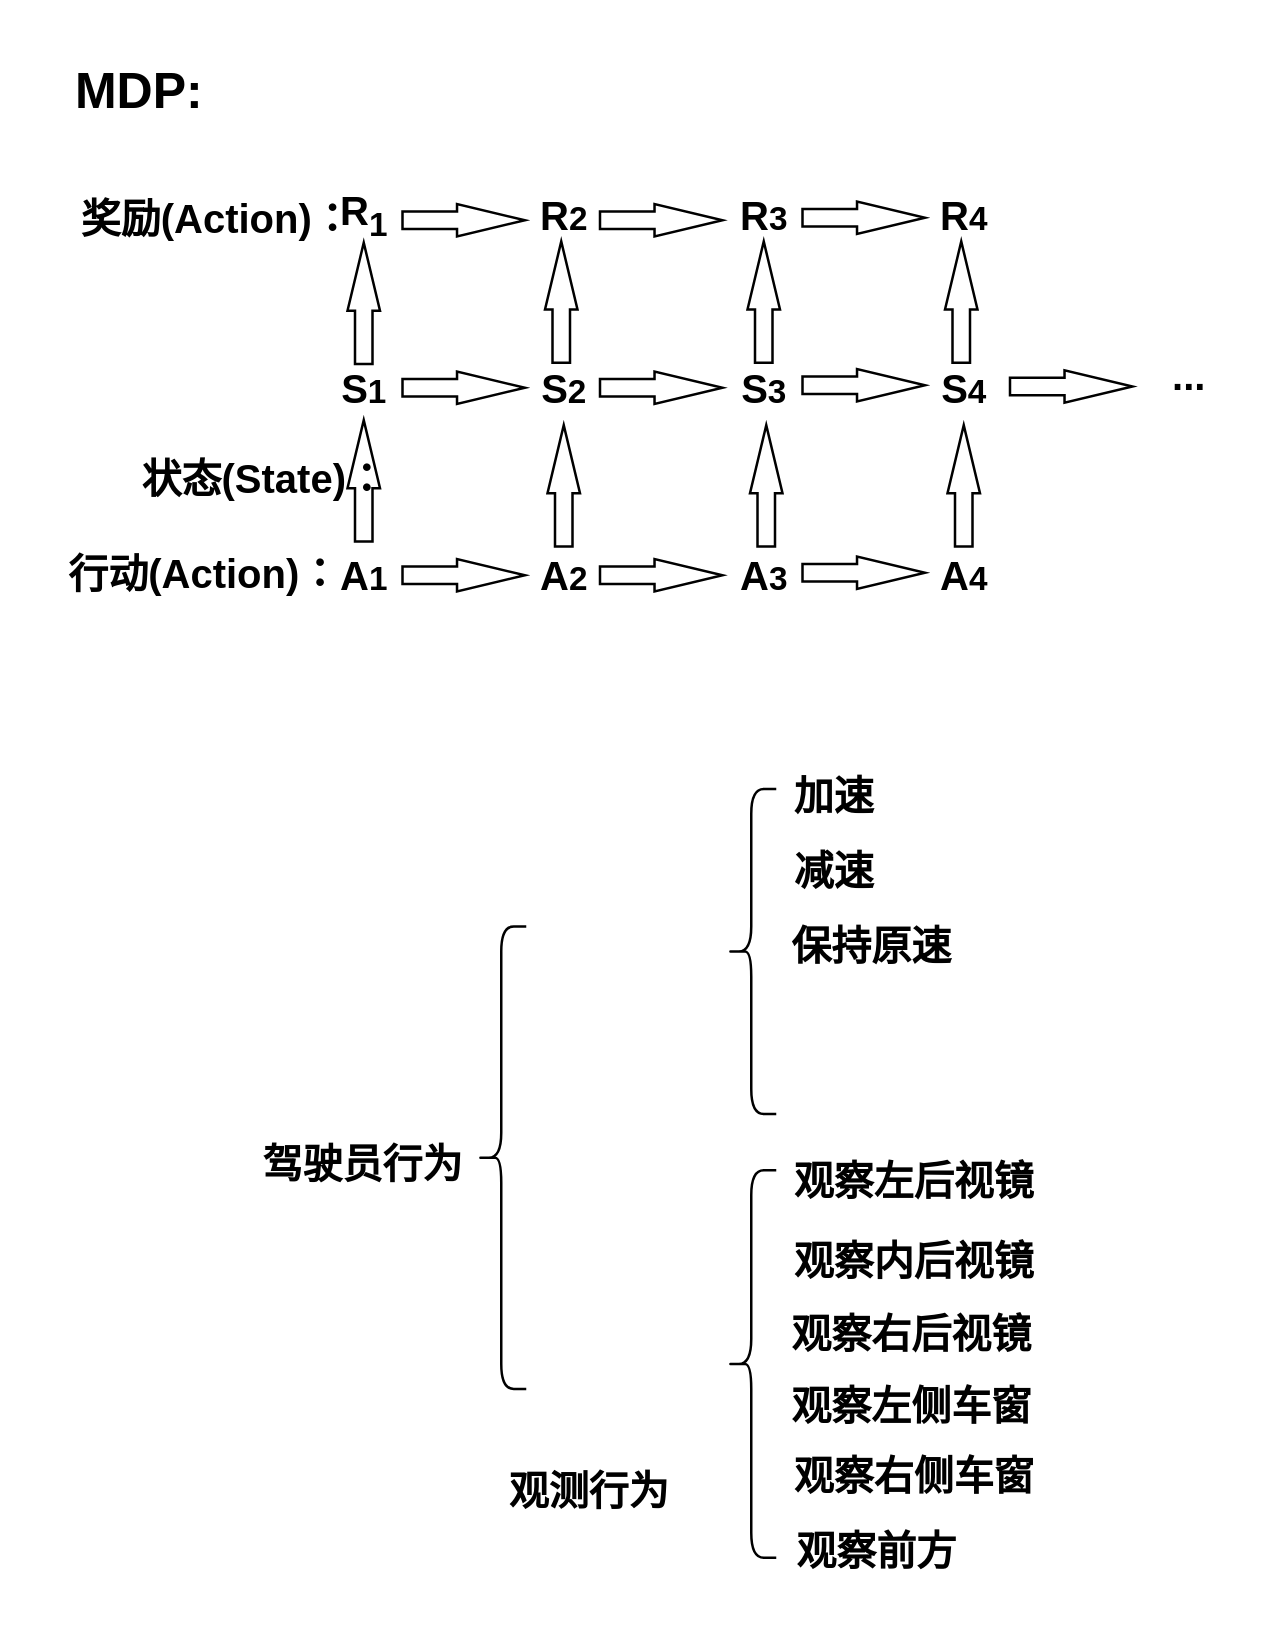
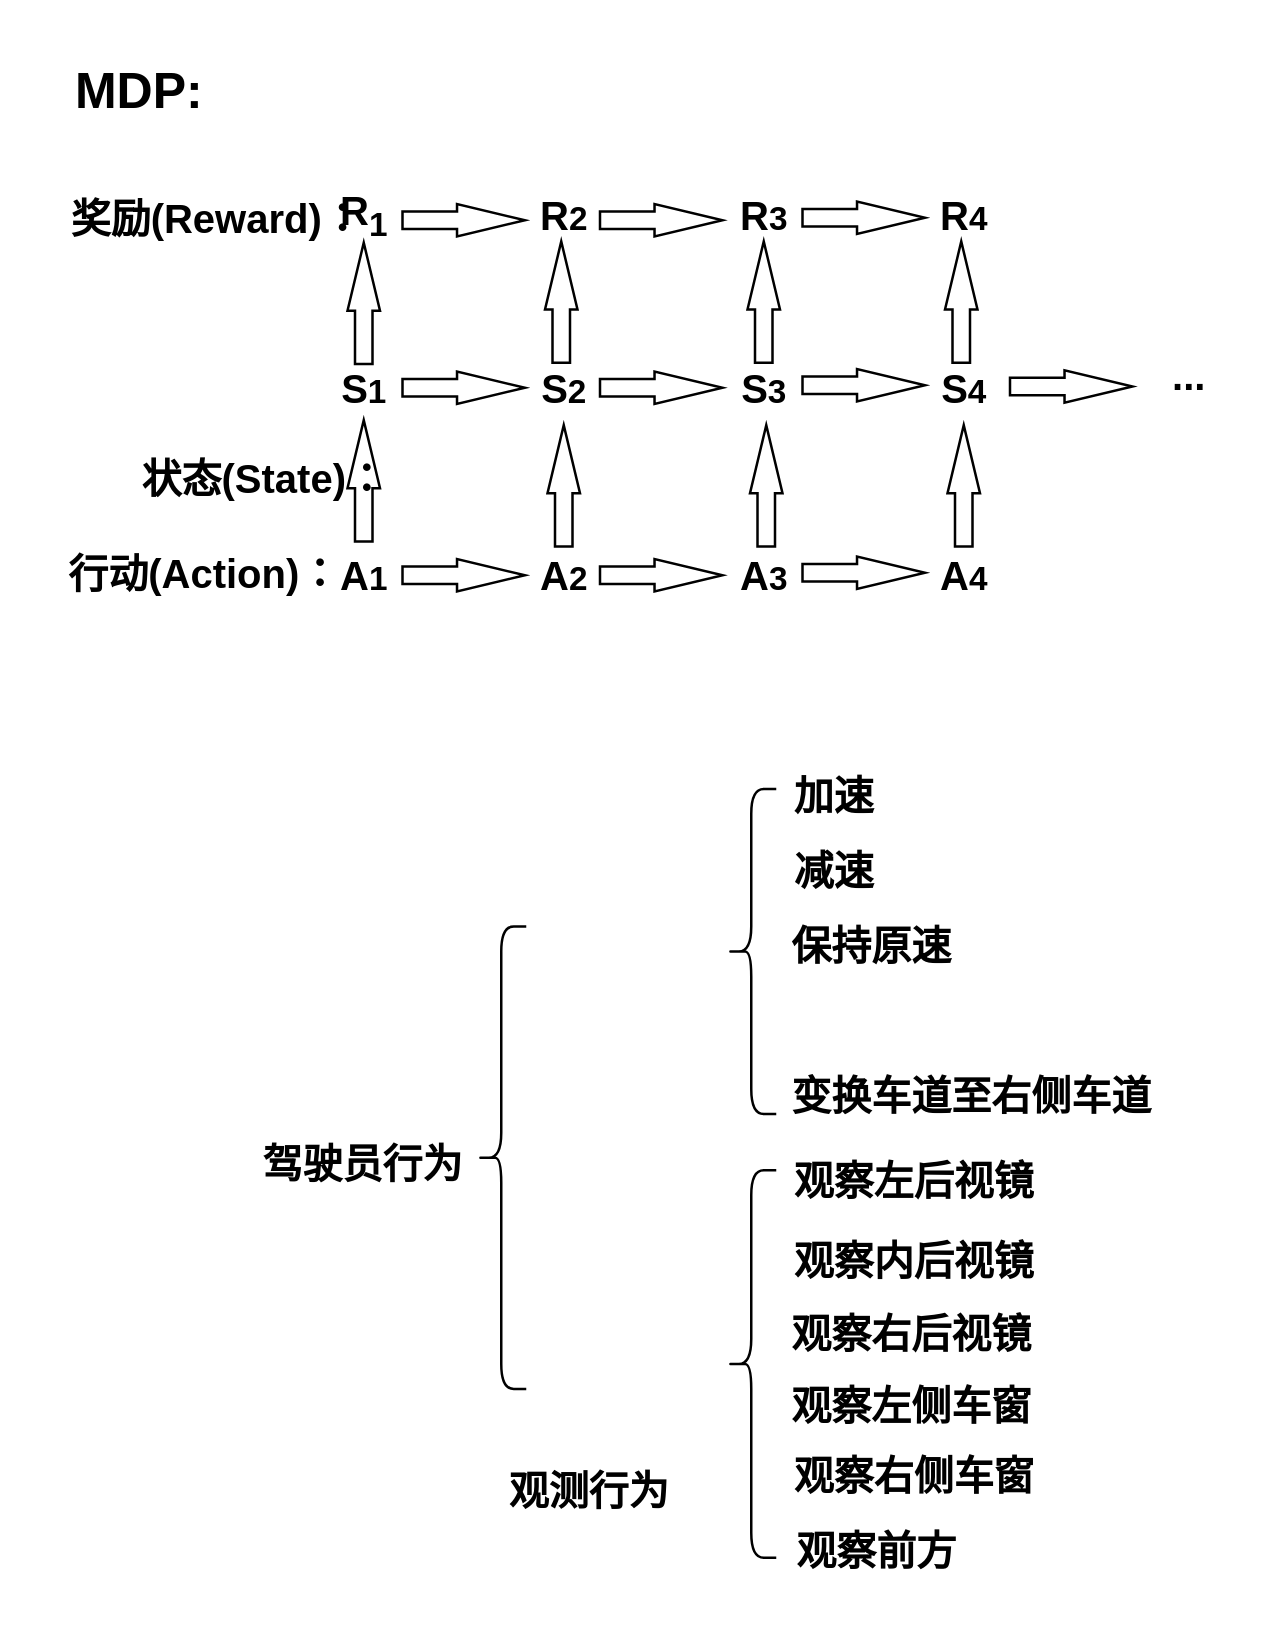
- <mxCell id="4" value="&lt;font style=&quot;font-size: 16px&quot;&gt;奖励(Action)：&lt;/font&gt;" style="text;html=1;align=center;verticalAlign=middle;resizable=0;points=[];autosize=1;strokeColor=none;fillColor=none;fontFamily=Helvetica;fontStyle=1" vertex="1" parent="1"><mxGeometry x="22" y="77" width="127" height="19" as="geometry" /></mxCell>
+ <mxCell id="4" value="&lt;font style=&quot;font-size: 16px&quot;&gt;奖励(Reward)：&lt;/font&gt;" style="text;html=1;align=center;verticalAlign=middle;resizable=0;points=[];autosize=1;strokeColor=none;fillColor=none;fontFamily=Helvetica;fontStyle=1" vertex="1" parent="1"><mxGeometry x="22" y="77" width="127" height="19" as="geometry" /></mxCell>
+ <mxCell id="45" value="变换车道至右侧车道" style="text;html=1;align=center;verticalAlign=middle;resizable=0;points=[];autosize=1;strokeColor=none;fillColor=none;fontSize=16;fontFamily=Helvetica;fontStyle=1" vertex="1" parent="1"><mxGeometry x="311" y="426" width="154" height="23" as="geometry" /></mxCell>
